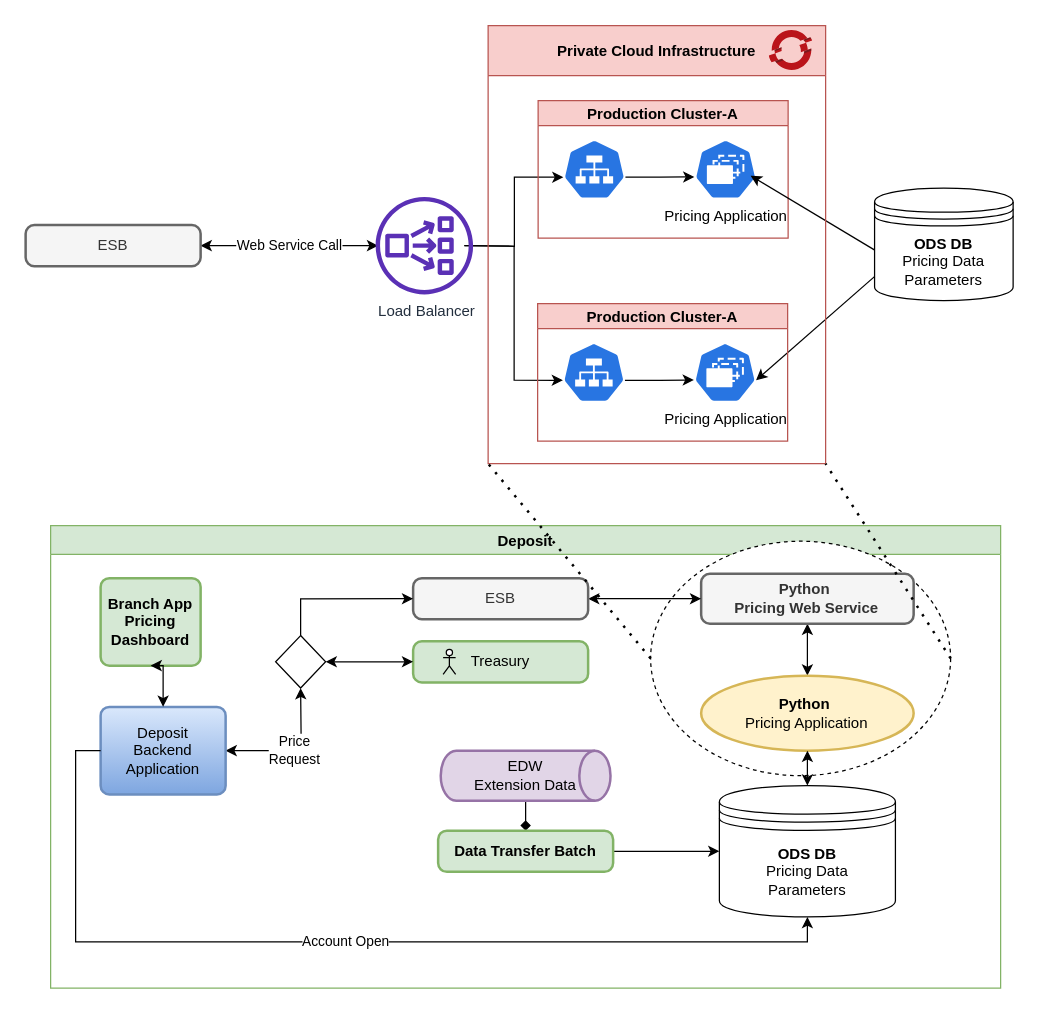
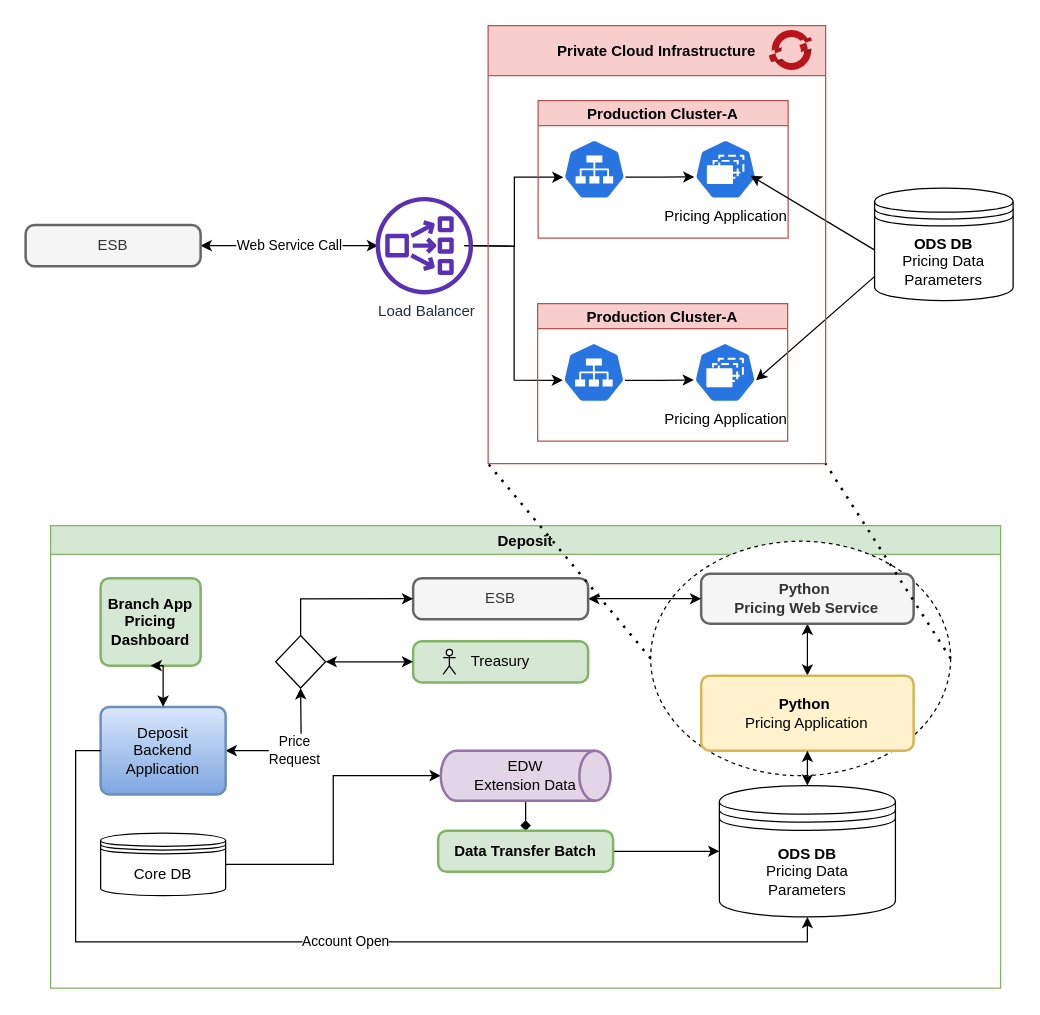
- <mxCell id="6" value="&lt;p style=&quot;margin-top: 0pt ; margin-bottom: 0pt ; margin-left: 0in ; direction: ltr ; unicode-bidi: embed ; word-break: normal&quot;&gt;&lt;b&gt;Python&amp;nbsp;&lt;/b&gt;&lt;/p&gt;&lt;p style=&quot;margin-top: 0pt ; margin-bottom: 0pt ; margin-left: 0in ; direction: ltr ; unicode-bidi: embed ; word-break: normal&quot;&gt;Pricing Application&lt;/p&gt;" style="ellipse;whiteSpace=wrap;html=1;absoluteArcSize=1;arcSize=14;strokeWidth=2;fillColor=#fff2cc;strokeColor=#d6b656;" parent="2" vertex="1"><mxGeometry x="520.42" y="120" width="170" height="60" as="geometry" /></mxCell>
+ <mxCell id="6" value="&lt;p style=&quot;margin-top: 0pt ; margin-bottom: 0pt ; margin-left: 0in ; direction: ltr ; unicode-bidi: embed ; word-break: normal&quot;&gt;&lt;b&gt;Python&amp;nbsp;&lt;/b&gt;&lt;/p&gt;&lt;p style=&quot;margin-top: 0pt ; margin-bottom: 0pt ; margin-left: 0in ; direction: ltr ; unicode-bidi: embed ; word-break: normal&quot;&gt;Pricing Application&lt;/p&gt;" style="rounded=1;whiteSpace=wrap;html=1;absoluteArcSize=1;arcSize=14;strokeWidth=2;fillColor=#fff2cc;strokeColor=#d6b656;" parent="2" vertex="1"><mxGeometry x="520.42" y="120" width="170" height="60" as="geometry" /></mxCell>
+ <mxCell id="16" style="edgeStyle=orthogonalEdgeStyle;rounded=0;orthogonalLoop=1;jettySize=auto;html=1;exitX=1;exitY=0.5;exitDx=0;exitDy=0;entryX=0;entryY=0.5;entryDx=0;entryDy=0;entryPerimeter=0;startArrow=none;startFill=0;" parent="2" source="17" target="21" edge="1"><mxGeometry relative="1" as="geometry" /></mxCell>
+ <mxCell id="17" value="Core DB" style="shape=datastore;whiteSpace=wrap;html=1;" parent="2" vertex="1"><mxGeometry x="40" y="246" width="100" height="50" as="geometry" /></mxCell>
